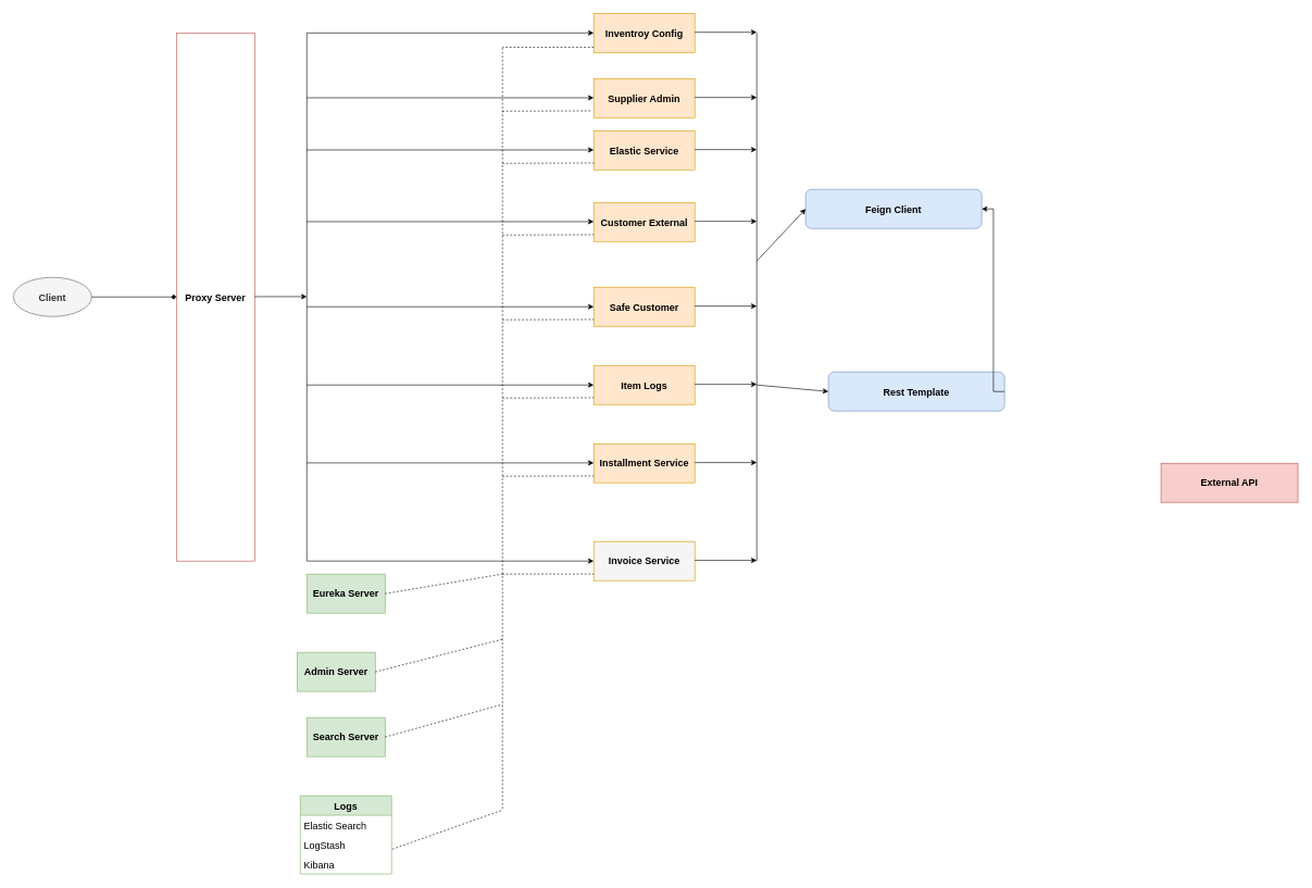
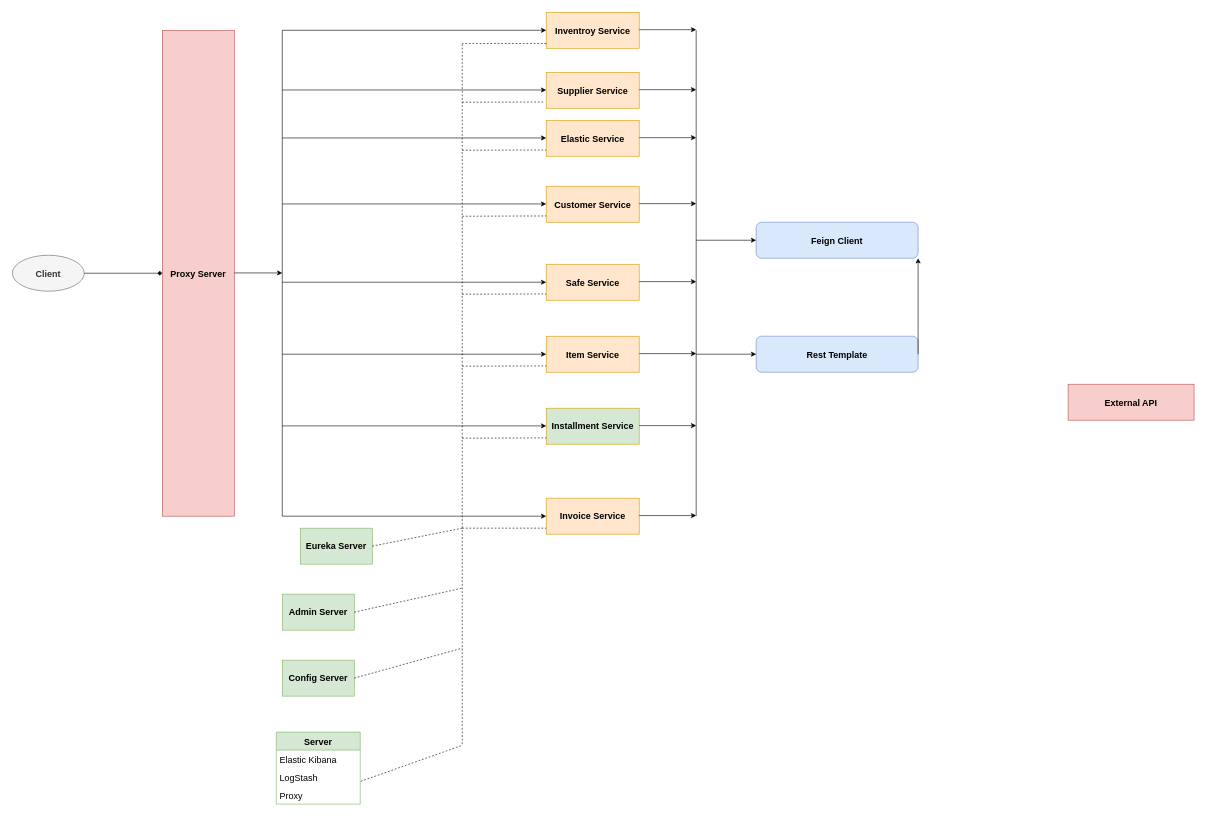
- <mxCell id="8" value="Inventroy Config" style="rounded=0;whiteSpace=wrap;html=1;fontStyle=1;fontSize=15;fillColor=#ffe6cc;strokeColor=#d79b00;" vertex="1" parent="1"><mxGeometry x="910" y="20" width="155" height="60" as="geometry" /></mxCell>
+ <mxCell id="8" value="Inventroy Service" style="rounded=0;whiteSpace=wrap;html=1;fontStyle=1;fontSize=15;fillColor=#ffe6cc;strokeColor=#d79b00;" vertex="1" parent="1"><mxGeometry x="910" y="20" width="155" height="60" as="geometry" /></mxCell>
- <mxCell id="11" value="Supplier Admin" style="rounded=0;whiteSpace=wrap;html=1;fontStyle=1;fontSize=15;fillColor=#ffe6cc;strokeColor=#d79b00;" vertex="1" parent="1"><mxGeometry x="910" y="120" width="155" height="60" as="geometry" /></mxCell>
+ <mxCell id="11" value="Supplier Service" style="rounded=0;whiteSpace=wrap;html=1;fontStyle=1;fontSize=15;fillColor=#ffe6cc;strokeColor=#d79b00;" vertex="1" parent="1"><mxGeometry x="910" y="120" width="155" height="60" as="geometry" /></mxCell>
- <mxCell id="37" value="Feign Client" style="rounded=1;whiteSpace=wrap;html=1;fontSize=15;fillColor=#dae8fc;strokeColor=#6c8ebf;fontStyle=1" vertex="1" parent="1"><mxGeometry x="1235" y="290" width="270" height="60" as="geometry" /></mxCell>
+ <mxCell id="37" value="Feign Client" style="rounded=1;whiteSpace=wrap;html=1;fontSize=15;fillColor=#dae8fc;strokeColor=#6c8ebf;fontStyle=1" vertex="1" parent="1"><mxGeometry x="1260" y="370" width="270" height="60" as="geometry" /></mxCell>
- <mxCell id="7" value="Customer External" style="rounded=0;whiteSpace=wrap;html=1;fontStyle=1;fontSize=15;fillColor=#ffe6cc;strokeColor=#d79b00;" vertex="1" parent="1"><mxGeometry x="910" y="310" width="155" height="60" as="geometry" /></mxCell>
+ <mxCell id="7" value="Customer Service" style="rounded=0;whiteSpace=wrap;html=1;fontStyle=1;fontSize=15;fillColor=#ffe6cc;strokeColor=#d79b00;" vertex="1" parent="1"><mxGeometry x="910" y="310" width="155" height="60" as="geometry" /></mxCell>
- <mxCell id="3" value="Proxy Server" style="rounded=0;whiteSpace=wrap;html=1;fontStyle=1;fontSize=15;fillColor=#ffffff;strokeColor=#b85450;" vertex="1" parent="1"><mxGeometry x="270" y="50" width="120" height="810" as="geometry" /></mxCell>
+ <mxCell id="3" value="Proxy Server" style="rounded=0;whiteSpace=wrap;html=1;fontStyle=1;fontSize=15;fillColor=#f8cecc;strokeColor=#b85450;" vertex="1" parent="1"><mxGeometry x="270" y="50" width="120" height="810" as="geometry" /></mxCell>
- <mxCell id="10" value="Safe Customer" style="rounded=0;whiteSpace=wrap;html=1;fontStyle=1;fontSize=15;fillColor=#ffe6cc;strokeColor=#d79b00;" vertex="1" parent="1"><mxGeometry x="910" y="440" width="155" height="60" as="geometry" /></mxCell>
+ <mxCell id="10" value="Safe Service" style="rounded=0;whiteSpace=wrap;html=1;fontStyle=1;fontSize=15;fillColor=#ffe6cc;strokeColor=#d79b00;" vertex="1" parent="1"><mxGeometry x="910" y="440" width="155" height="60" as="geometry" /></mxCell>
- <mxCell id="9" value="Item Logs" style="rounded=0;whiteSpace=wrap;html=1;fontStyle=1;fontSize=15;fillColor=#ffe6cc;strokeColor=#d79b00;" vertex="1" parent="1"><mxGeometry x="910" y="560" width="155" height="60" as="geometry" /></mxCell>
+ <mxCell id="9" value="Item Service" style="rounded=0;whiteSpace=wrap;html=1;fontStyle=1;fontSize=15;fillColor=#ffe6cc;strokeColor=#d79b00;" vertex="1" parent="1"><mxGeometry x="910" y="560" width="155" height="60" as="geometry" /></mxCell>
- <mxCell id="38" value="Rest Template" style="rounded=1;whiteSpace=wrap;html=1;fontSize=15;fillColor=#dae8fc;strokeColor=#6c8ebf;fontStyle=1" vertex="1" parent="1"><mxGeometry x="1270" y="570" width="270" height="60" as="geometry" /></mxCell>
+ <mxCell id="38" value="Rest Template" style="rounded=1;whiteSpace=wrap;html=1;fontSize=15;fillColor=#dae8fc;strokeColor=#6c8ebf;fontStyle=1" vertex="1" parent="1"><mxGeometry x="1260" y="560" width="270" height="60" as="geometry" /></mxCell>
- <mxCell id="6" value="Installment Service" style="rounded=0;whiteSpace=wrap;html=1;fontStyle=1;fontSize=15;fillColor=#ffe6cc;strokeColor=#d79b00;" vertex="1" parent="1"><mxGeometry x="910" y="680" width="155" height="60" as="geometry" /></mxCell>
+ <mxCell id="6" value="Installment Service" style="rounded=0;whiteSpace=wrap;html=1;fontStyle=1;fontSize=15;fillColor=#d5e8d4;strokeColor=#d79b00;" vertex="1" parent="1"><mxGeometry x="910" y="680" width="155" height="60" as="geometry" /></mxCell>
- <mxCell id="39" value="&lt;span style=&quot;&quot;&gt;External API&lt;/span&gt;" style="rounded=0;whiteSpace=wrap;html=1;fontSize=15;fillColor=#f8cecc;strokeColor=#b85450;fontStyle=1" vertex="1" parent="1"><mxGeometry x="1780" y="710" width="210" height="60" as="geometry" /></mxCell>
+ <mxCell id="39" value="&lt;span style=&quot;&quot;&gt;External API&lt;/span&gt;" style="rounded=0;whiteSpace=wrap;html=1;fontSize=15;fillColor=#f8cecc;strokeColor=#b85450;fontStyle=1" vertex="1" parent="1"><mxGeometry x="1780" y="640" width="210" height="60" as="geometry" /></mxCell>
- <mxCell id="5" value="Invoice Service" style="rounded=0;whiteSpace=wrap;html=1;fontStyle=1;fontSize=15;fillColor=#f5f5f5;strokeColor=#d79b00;" vertex="1" parent="1"><mxGeometry x="910" y="830" width="155" height="60" as="geometry" /></mxCell>
+ <mxCell id="5" value="Invoice Service" style="rounded=0;whiteSpace=wrap;html=1;fontStyle=1;fontSize=15;fillColor=#ffe6cc;strokeColor=#d79b00;" vertex="1" parent="1"><mxGeometry x="910" y="830" width="155" height="60" as="geometry" /></mxCell>
- <mxCell id="56" value="Eureka Server" style="rounded=0;whiteSpace=wrap;html=1;fontSize=15;fillColor=#d5e8d4;strokeColor=#82b366;fontStyle=1" vertex="1" parent="1"><mxGeometry x="470" y="880" width="120" height="60" as="geometry" /></mxCell>
+ <mxCell id="56" value="Eureka Server" style="rounded=0;whiteSpace=wrap;html=1;fontSize=15;fillColor=#d5e8d4;strokeColor=#82b366;fontStyle=1" vertex="1" parent="1"><mxGeometry x="500" y="880" width="120" height="60" as="geometry" /></mxCell>
- <mxCell id="53" value="Admin Server" style="rounded=0;whiteSpace=wrap;html=1;fontSize=15;fillColor=#d5e8d4;strokeColor=#82b366;fontStyle=1" vertex="1" parent="1"><mxGeometry x="455" y="1000" width="120" height="60" as="geometry" /></mxCell>
+ <mxCell id="53" value="Admin Server" style="rounded=0;whiteSpace=wrap;html=1;fontSize=15;fillColor=#d5e8d4;strokeColor=#82b366;fontStyle=1" vertex="1" parent="1"><mxGeometry x="470" y="990" width="120" height="60" as="geometry" /></mxCell>
- <mxCell id="52" value="Search Server" style="rounded=0;whiteSpace=wrap;html=1;fontSize=15;fillColor=#d5e8d4;strokeColor=#82b366;fontStyle=1" vertex="1" parent="1"><mxGeometry x="470" y="1100" width="120" height="60" as="geometry" /></mxCell>
+ <mxCell id="52" value="Config Server" style="rounded=0;whiteSpace=wrap;html=1;fontSize=15;fillColor=#d5e8d4;strokeColor=#82b366;fontStyle=1" vertex="1" parent="1"><mxGeometry x="470" y="1100" width="120" height="60" as="geometry" /></mxCell>
- <mxCell id="13" value="Logs" style="swimlane;fontStyle=1;childLayout=stackLayout;horizontal=1;startSize=30;horizontalStack=0;resizeParent=1;resizeParentMax=0;resizeLast=0;collapsible=1;marginBottom=0;fontSize=15;fillColor=#d5e8d4;strokeColor=#82b366;" vertex="1" parent="1"><mxGeometry x="460" y="1220" width="140" height="120" as="geometry" /></mxCell>
+ <mxCell id="13" value="Server" style="swimlane;fontStyle=1;childLayout=stackLayout;horizontal=1;startSize=30;horizontalStack=0;resizeParent=1;resizeParentMax=0;resizeLast=0;collapsible=1;marginBottom=0;fontSize=15;fillColor=#d5e8d4;strokeColor=#82b366;" vertex="1" parent="1"><mxGeometry x="460" y="1220" width="140" height="120" as="geometry" /></mxCell>
- <mxCell id="14" value="Elastic Search" style="text;strokeColor=none;fillColor=none;align=left;verticalAlign=middle;spacingLeft=4;spacingRight=4;overflow=hidden;points=[[0,0.5],[1,0.5]];portConstraint=eastwest;rotatable=0;fontSize=15;" vertex="1" parent="13"><mxGeometry y="30" width="140" height="30" as="geometry" /></mxCell>
+ <mxCell id="14" value="Elastic Kibana" style="text;strokeColor=none;fillColor=none;align=left;verticalAlign=middle;spacingLeft=4;spacingRight=4;overflow=hidden;points=[[0,0.5],[1,0.5]];portConstraint=eastwest;rotatable=0;fontSize=15;" vertex="1" parent="13"><mxGeometry y="30" width="140" height="30" as="geometry" /></mxCell>
- <mxCell id="16" value="Kibana" style="text;strokeColor=none;fillColor=none;align=left;verticalAlign=middle;spacingLeft=4;spacingRight=4;overflow=hidden;points=[[0,0.5],[1,0.5]];portConstraint=eastwest;rotatable=0;fontSize=15;" vertex="1" parent="13"><mxGeometry y="90" width="140" height="30" as="geometry" /></mxCell>
+ <mxCell id="16" value="Proxy" style="text;strokeColor=none;fillColor=none;align=left;verticalAlign=middle;spacingLeft=4;spacingRight=4;overflow=hidden;points=[[0,0.5],[1,0.5]];portConstraint=eastwest;rotatable=0;fontSize=15;" vertex="1" parent="13"><mxGeometry y="90" width="140" height="30" as="geometry" /></mxCell>
